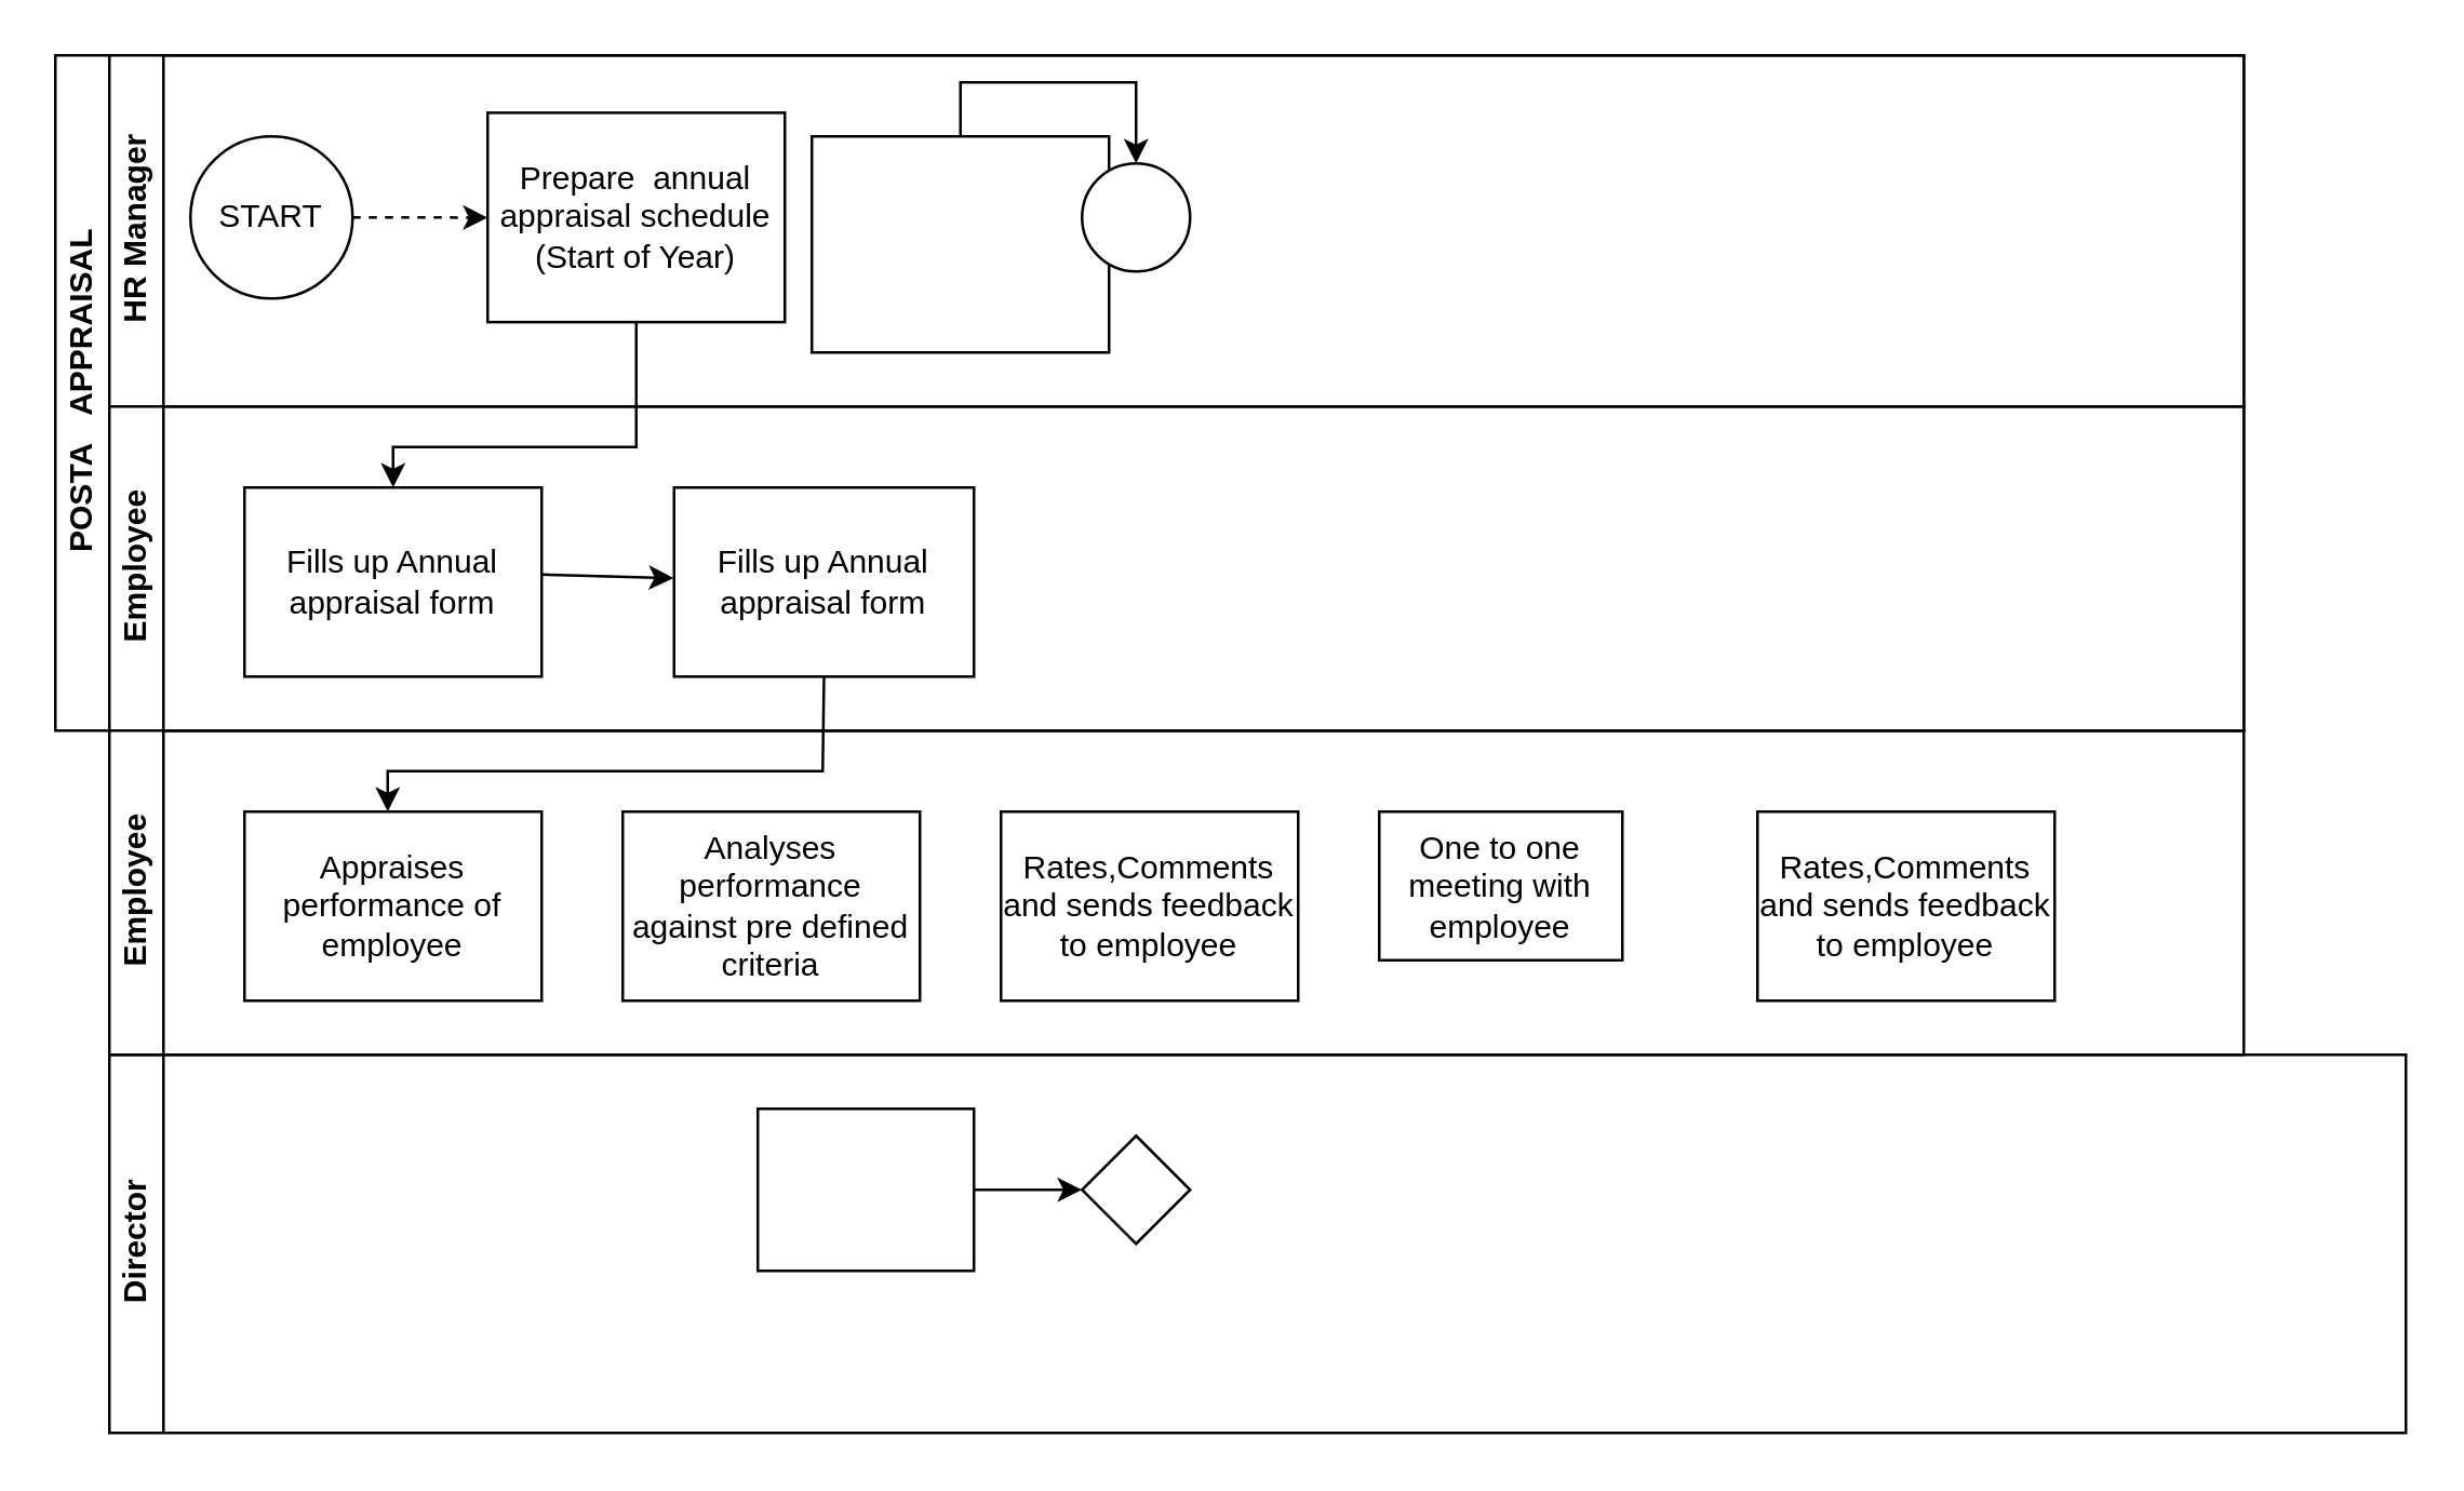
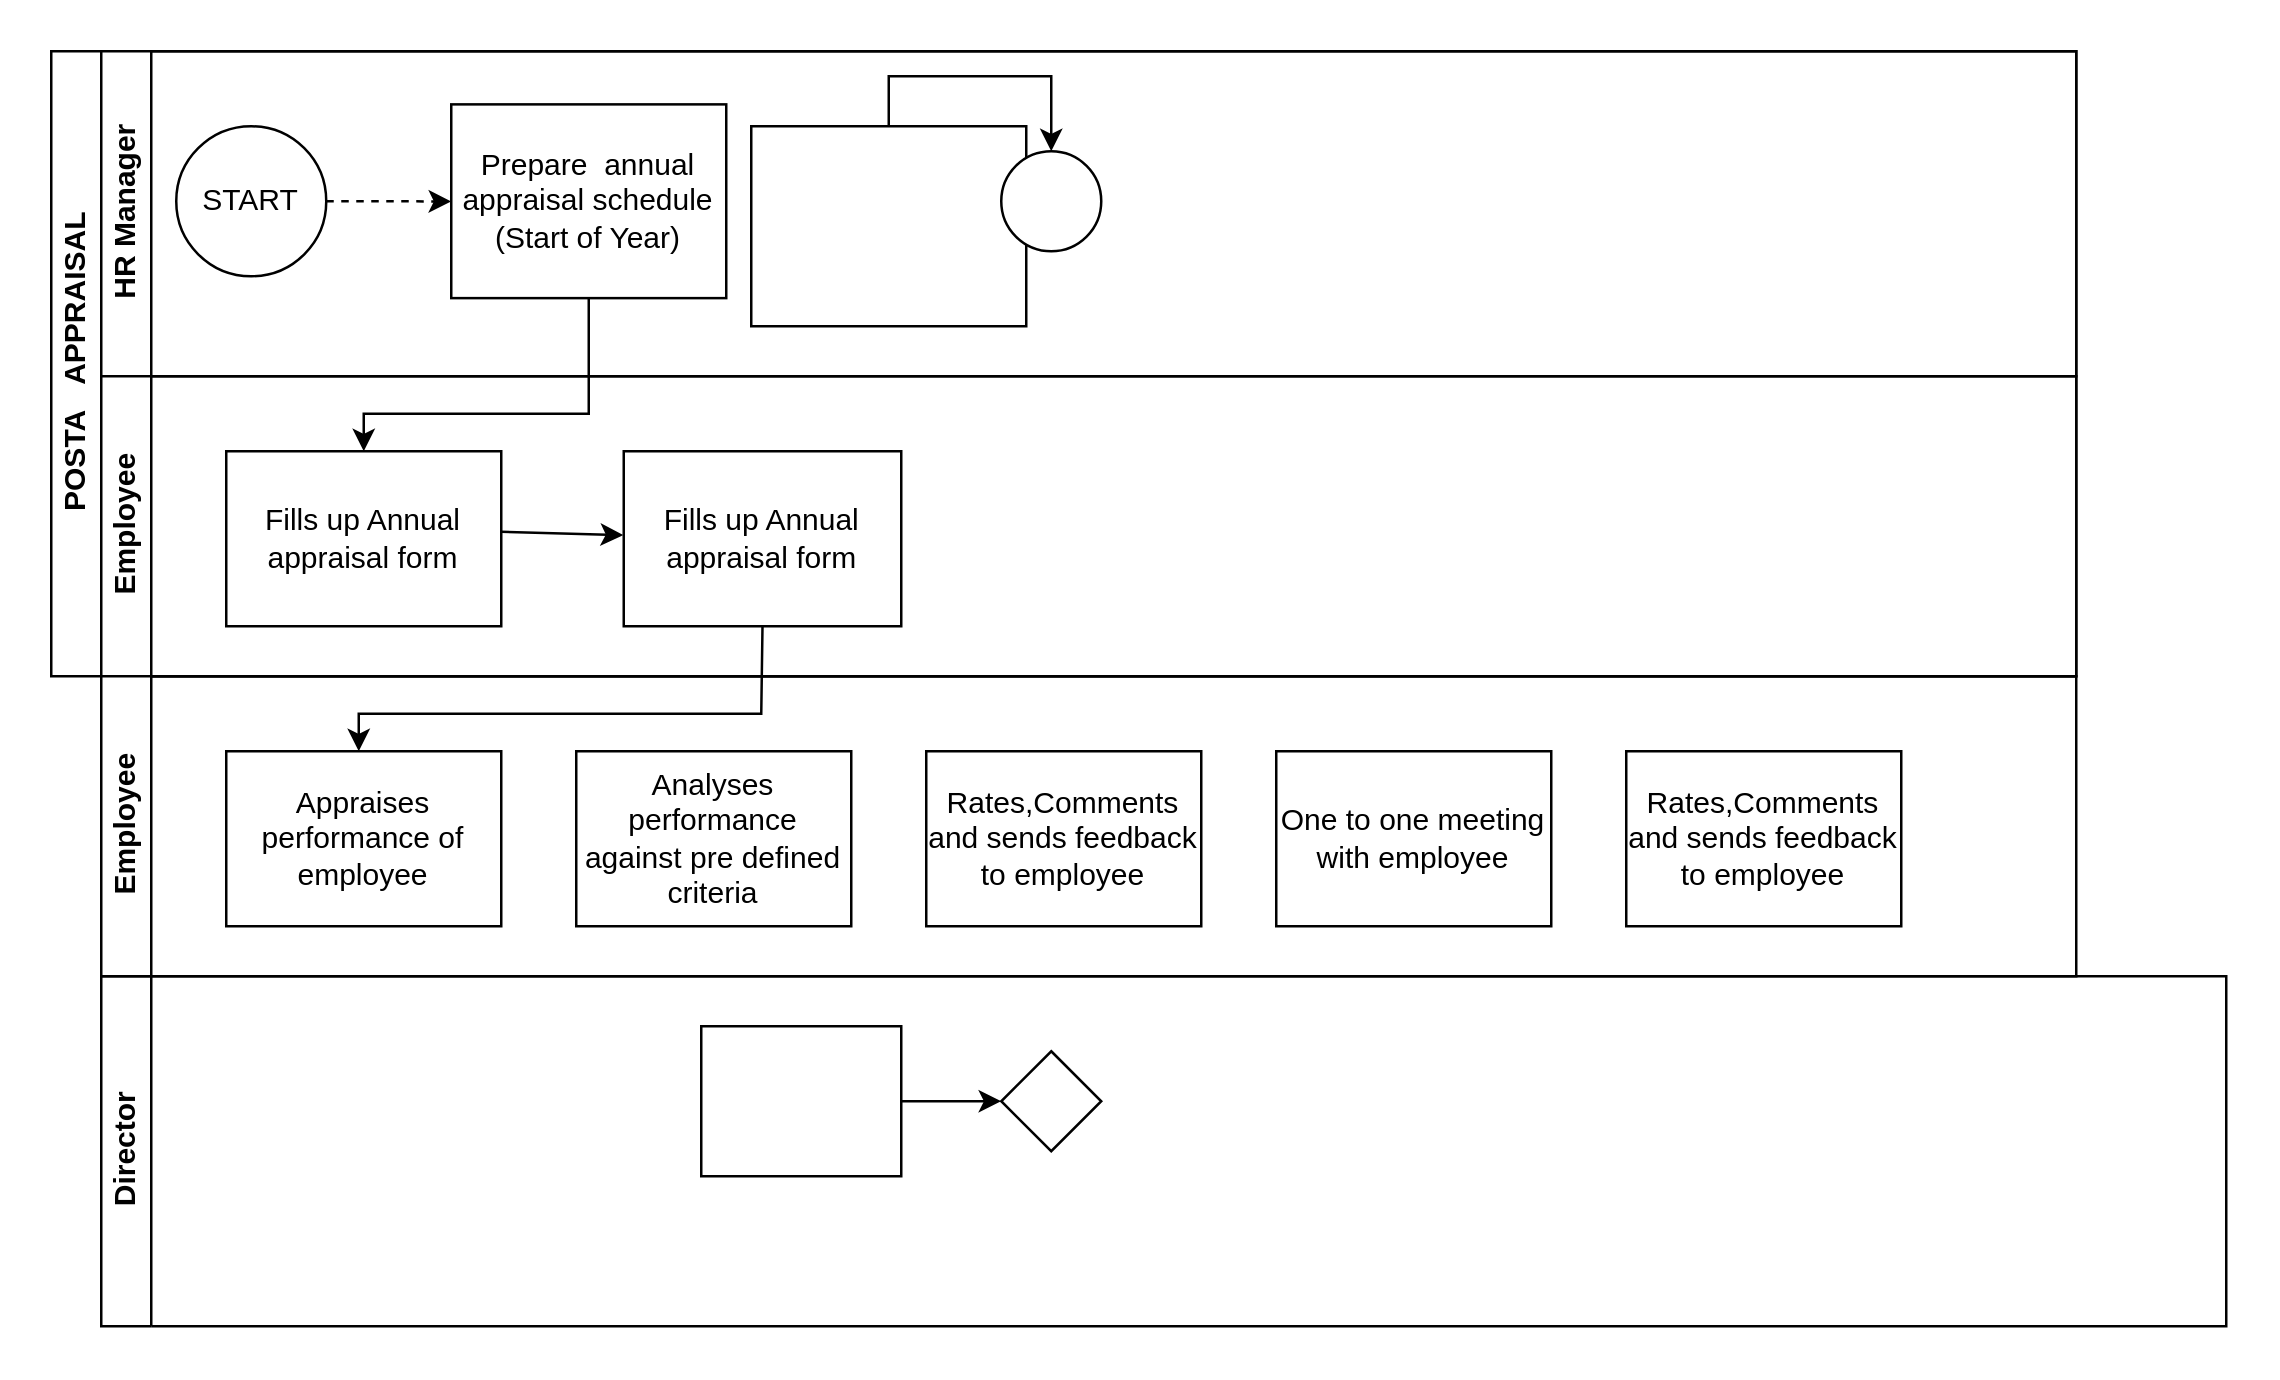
- <mxCell id="23" value="One to one meeting with employee" style="rounded=0;whiteSpace=wrap;html=1;fontFamily=Helvetica;fontSize=12;fontColor=#000000;align=center;" vertex="1" parent="19"><mxGeometry x="470" y="30" width="90" height="55" as="geometry" /></mxCell>
+ <mxCell id="23" value="One to one meeting with employee" style="rounded=0;whiteSpace=wrap;html=1;fontFamily=Helvetica;fontSize=12;fontColor=#000000;align=center;" vertex="1" parent="19"><mxGeometry x="470" y="30" width="110" height="70" as="geometry" /></mxCell>
